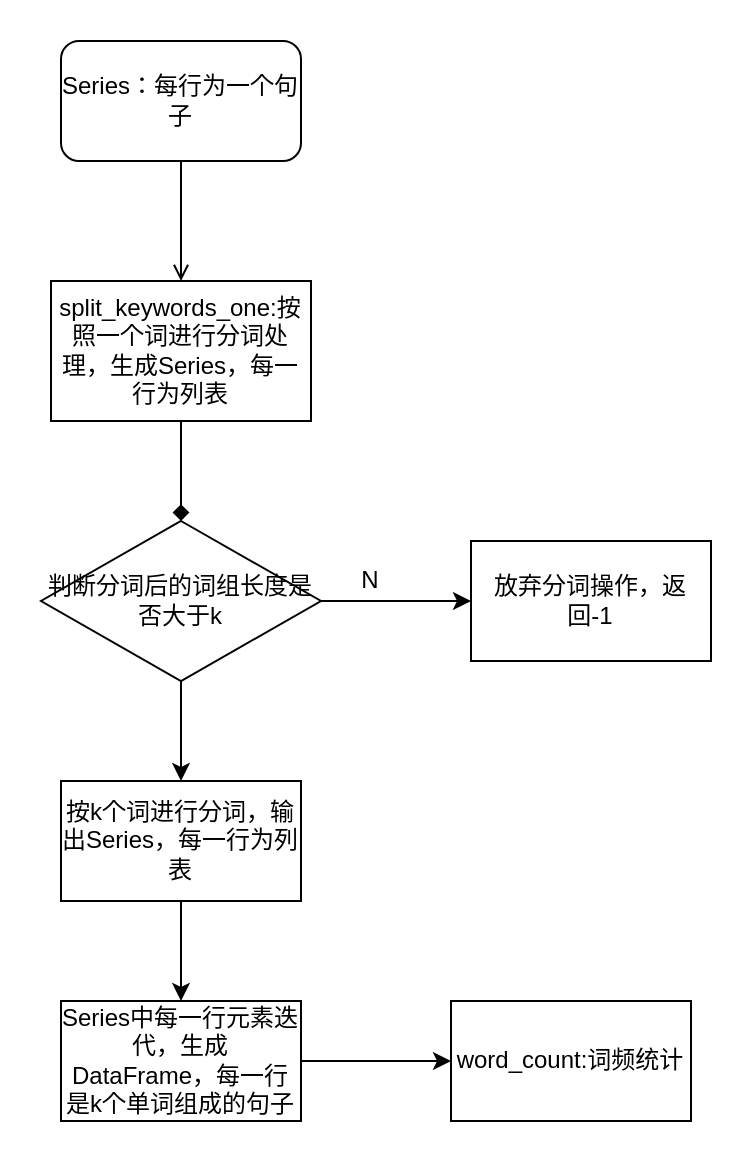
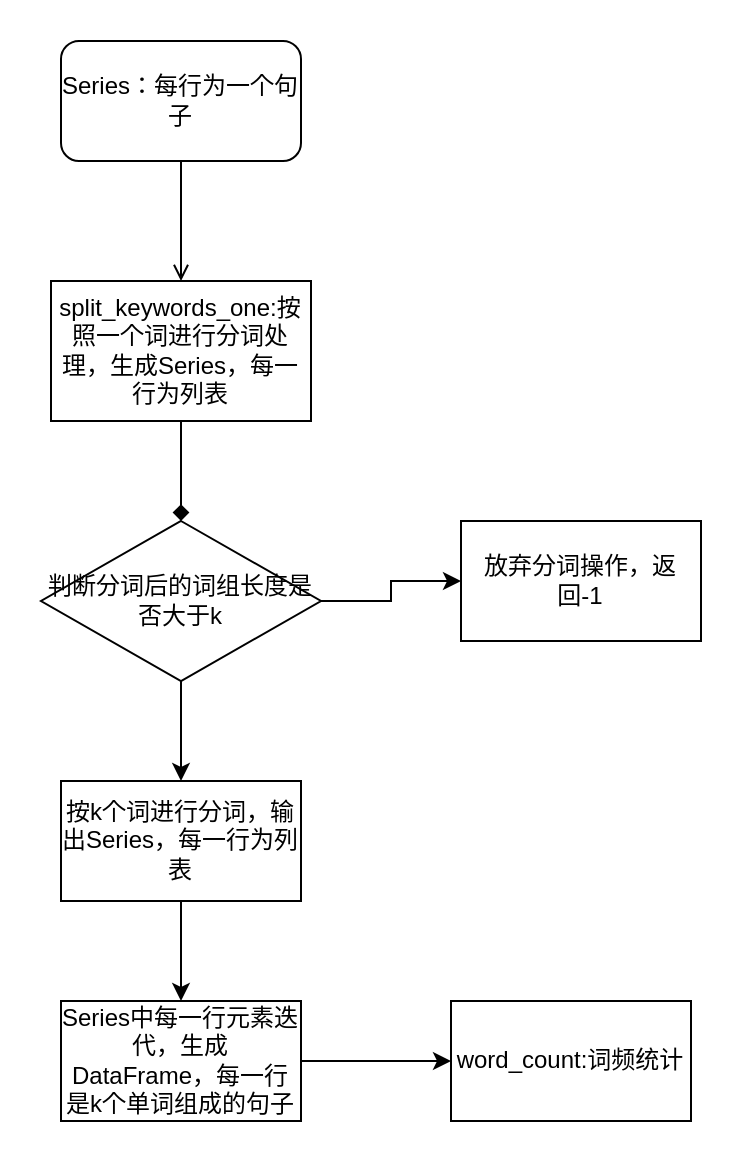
- <mxCell id="14" value="N" style="text;html=1;strokeColor=none;fillColor=none;align=center;verticalAlign=middle;whiteSpace=wrap;rounded=0;" parent="1" vertex="1"><mxGeometry x="165" y="280" width="40" height="20" as="geometry" /></mxCell>
- <mxCell id="9" value="放弃分词操作，返回-1" style="rounded=0;whiteSpace=wrap;html=1;" parent="1" vertex="1"><mxGeometry x="235" y="270" width="120" height="60" as="geometry" /></mxCell>
+ <mxCell id="9" value="放弃分词操作，返回-1" style="rounded=0;whiteSpace=wrap;html=1;" parent="1" vertex="1"><mxGeometry x="230" y="260" width="120" height="60" as="geometry" /></mxCell>
